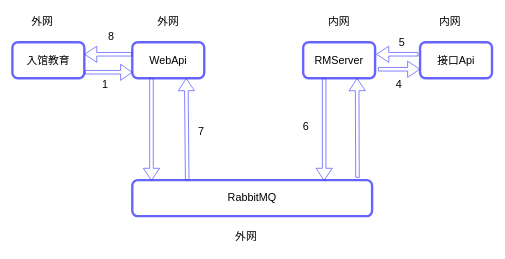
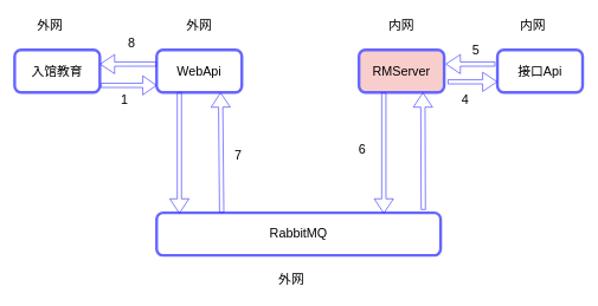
- <mxCell id="4" value="RMServer" style="rounded=1;whiteSpace=wrap;html=1;strokeWidth=4;strokeColor=#6666FF;fontSize=18;" vertex="1" parent="1"><mxGeometry x="505" y="70" width="120" height="60" as="geometry" /></mxCell>
+ <mxCell id="4" value="RMServer" style="rounded=1;whiteSpace=wrap;html=1;strokeWidth=4;strokeColor=#6666FF;fontSize=18;fillColor=#f8cecc;" vertex="1" parent="1"><mxGeometry x="505" y="70" width="120" height="60" as="geometry" /></mxCell>
- <mxCell id="21" value="4" style="text;html=1;strokeColor=none;fillColor=none;align=center;verticalAlign=middle;whiteSpace=wrap;rounded=0;fontSize=18;" vertex="1" parent="1"><mxGeometry x="640" y="130" width="50" height="20" as="geometry" /></mxCell>
+ <mxCell id="21" value="4" style="text;html=1;strokeColor=none;fillColor=none;align=center;verticalAlign=middle;whiteSpace=wrap;rounded=0;fontSize=18;" vertex="1" parent="1"><mxGeometry x="630" y="130" width="50" height="20" as="geometry" /></mxCell>
